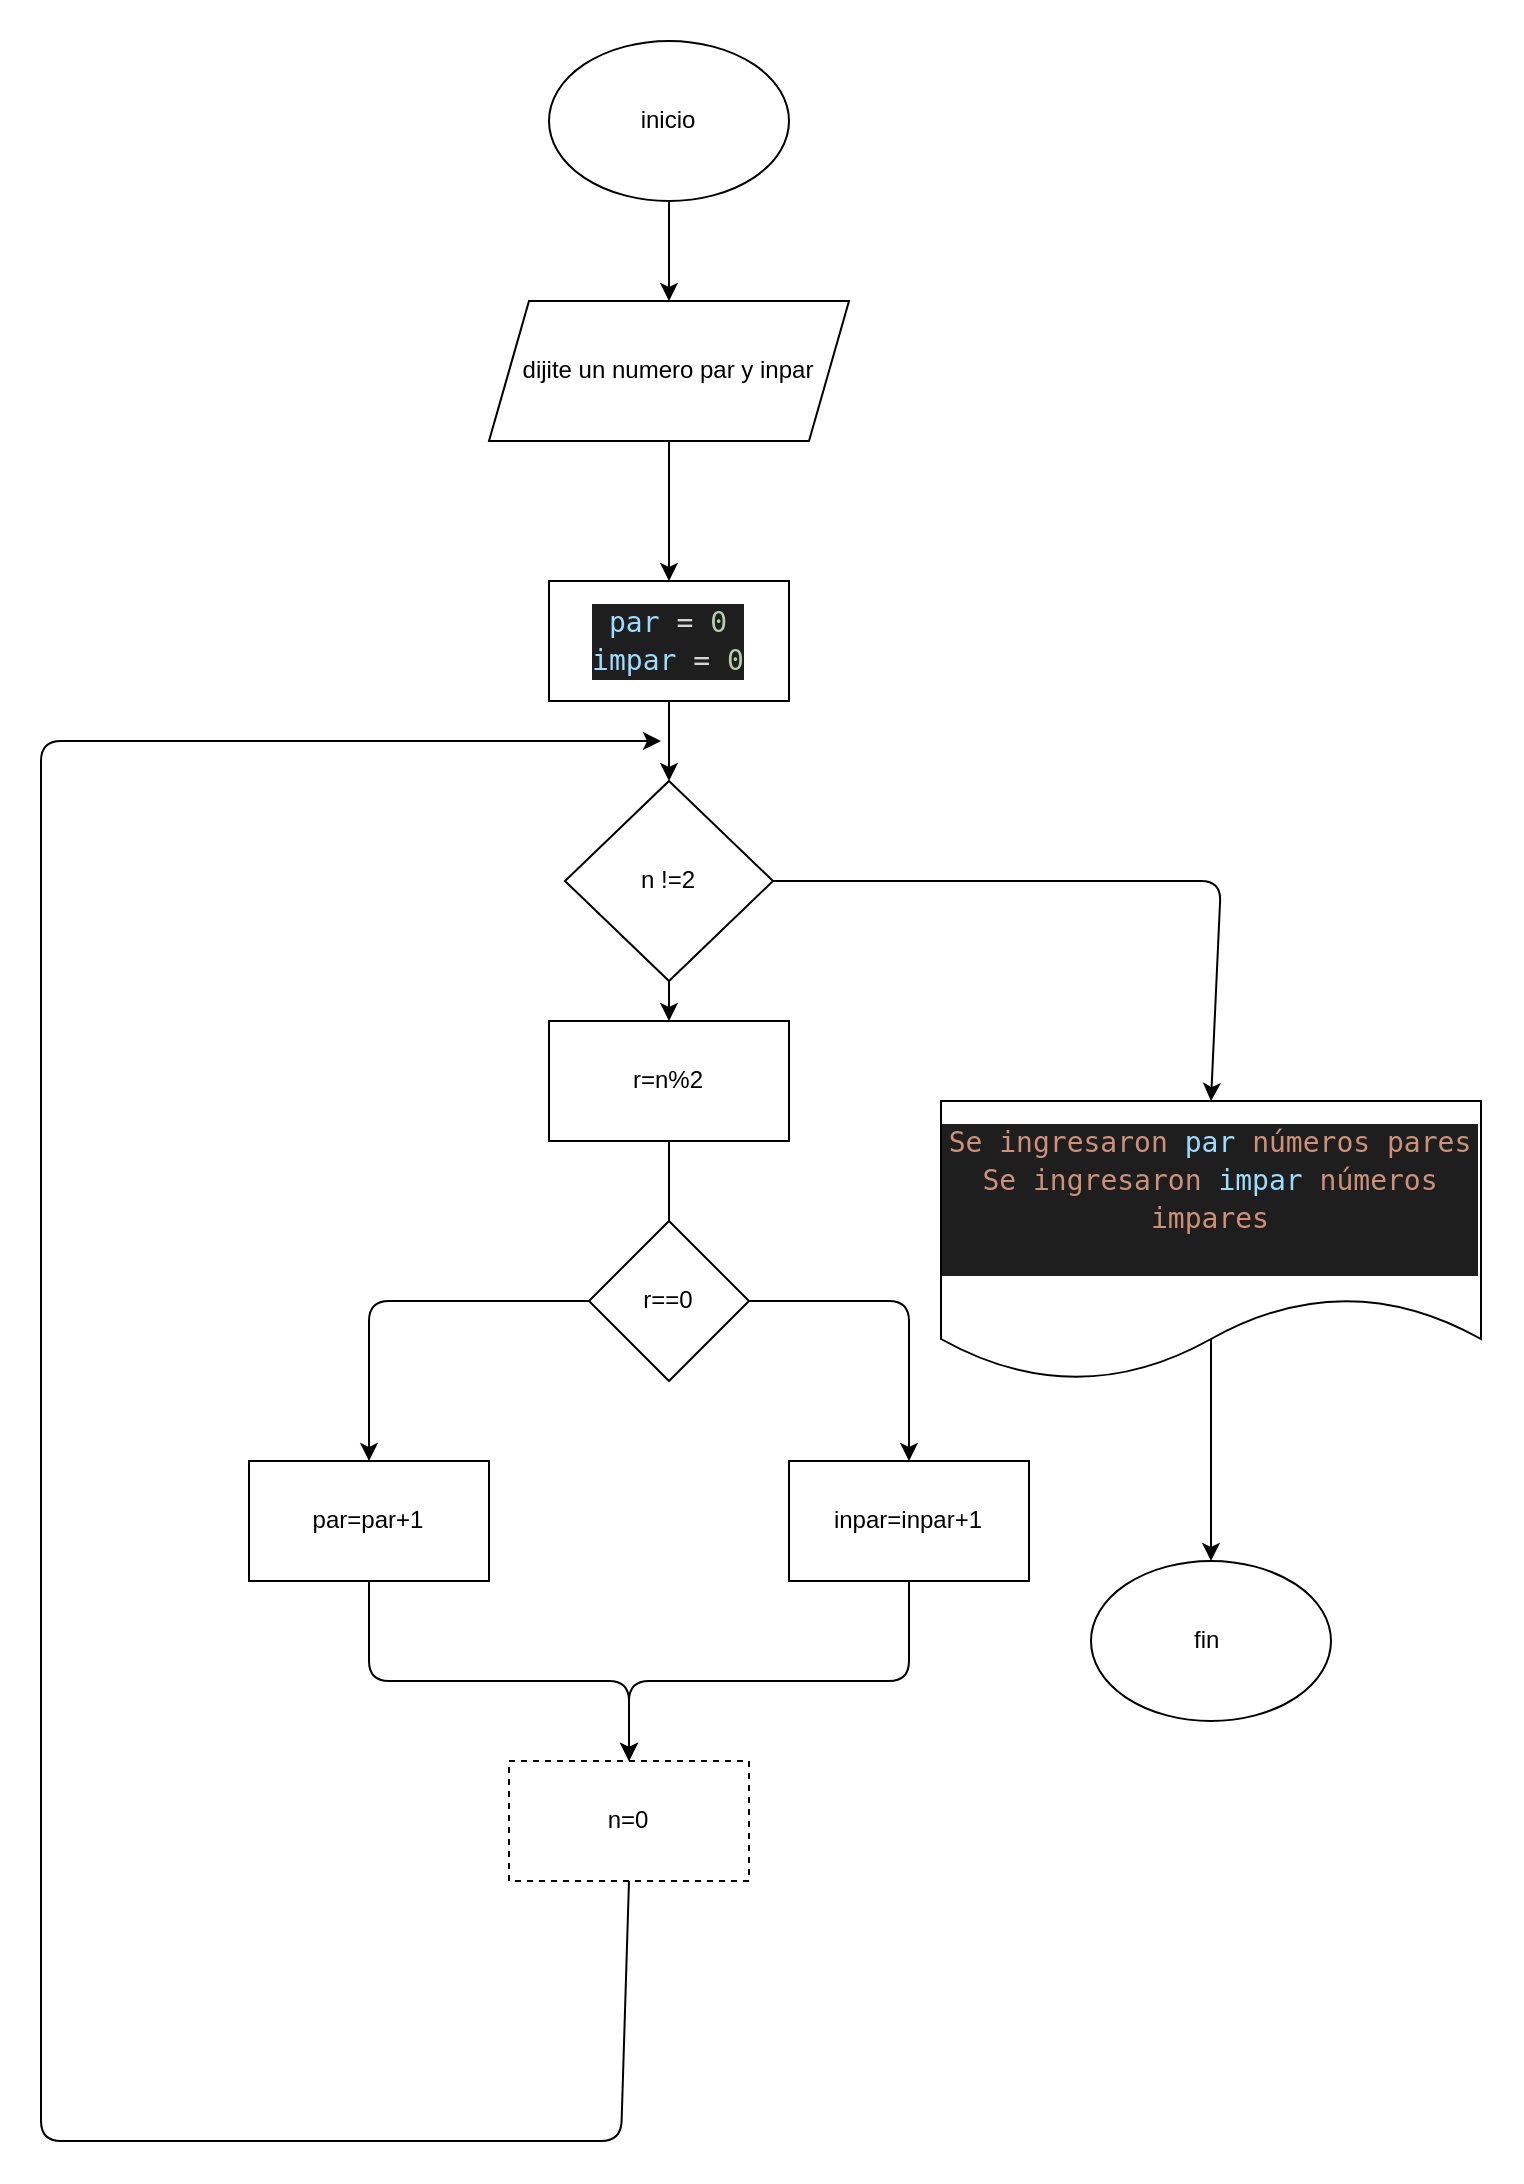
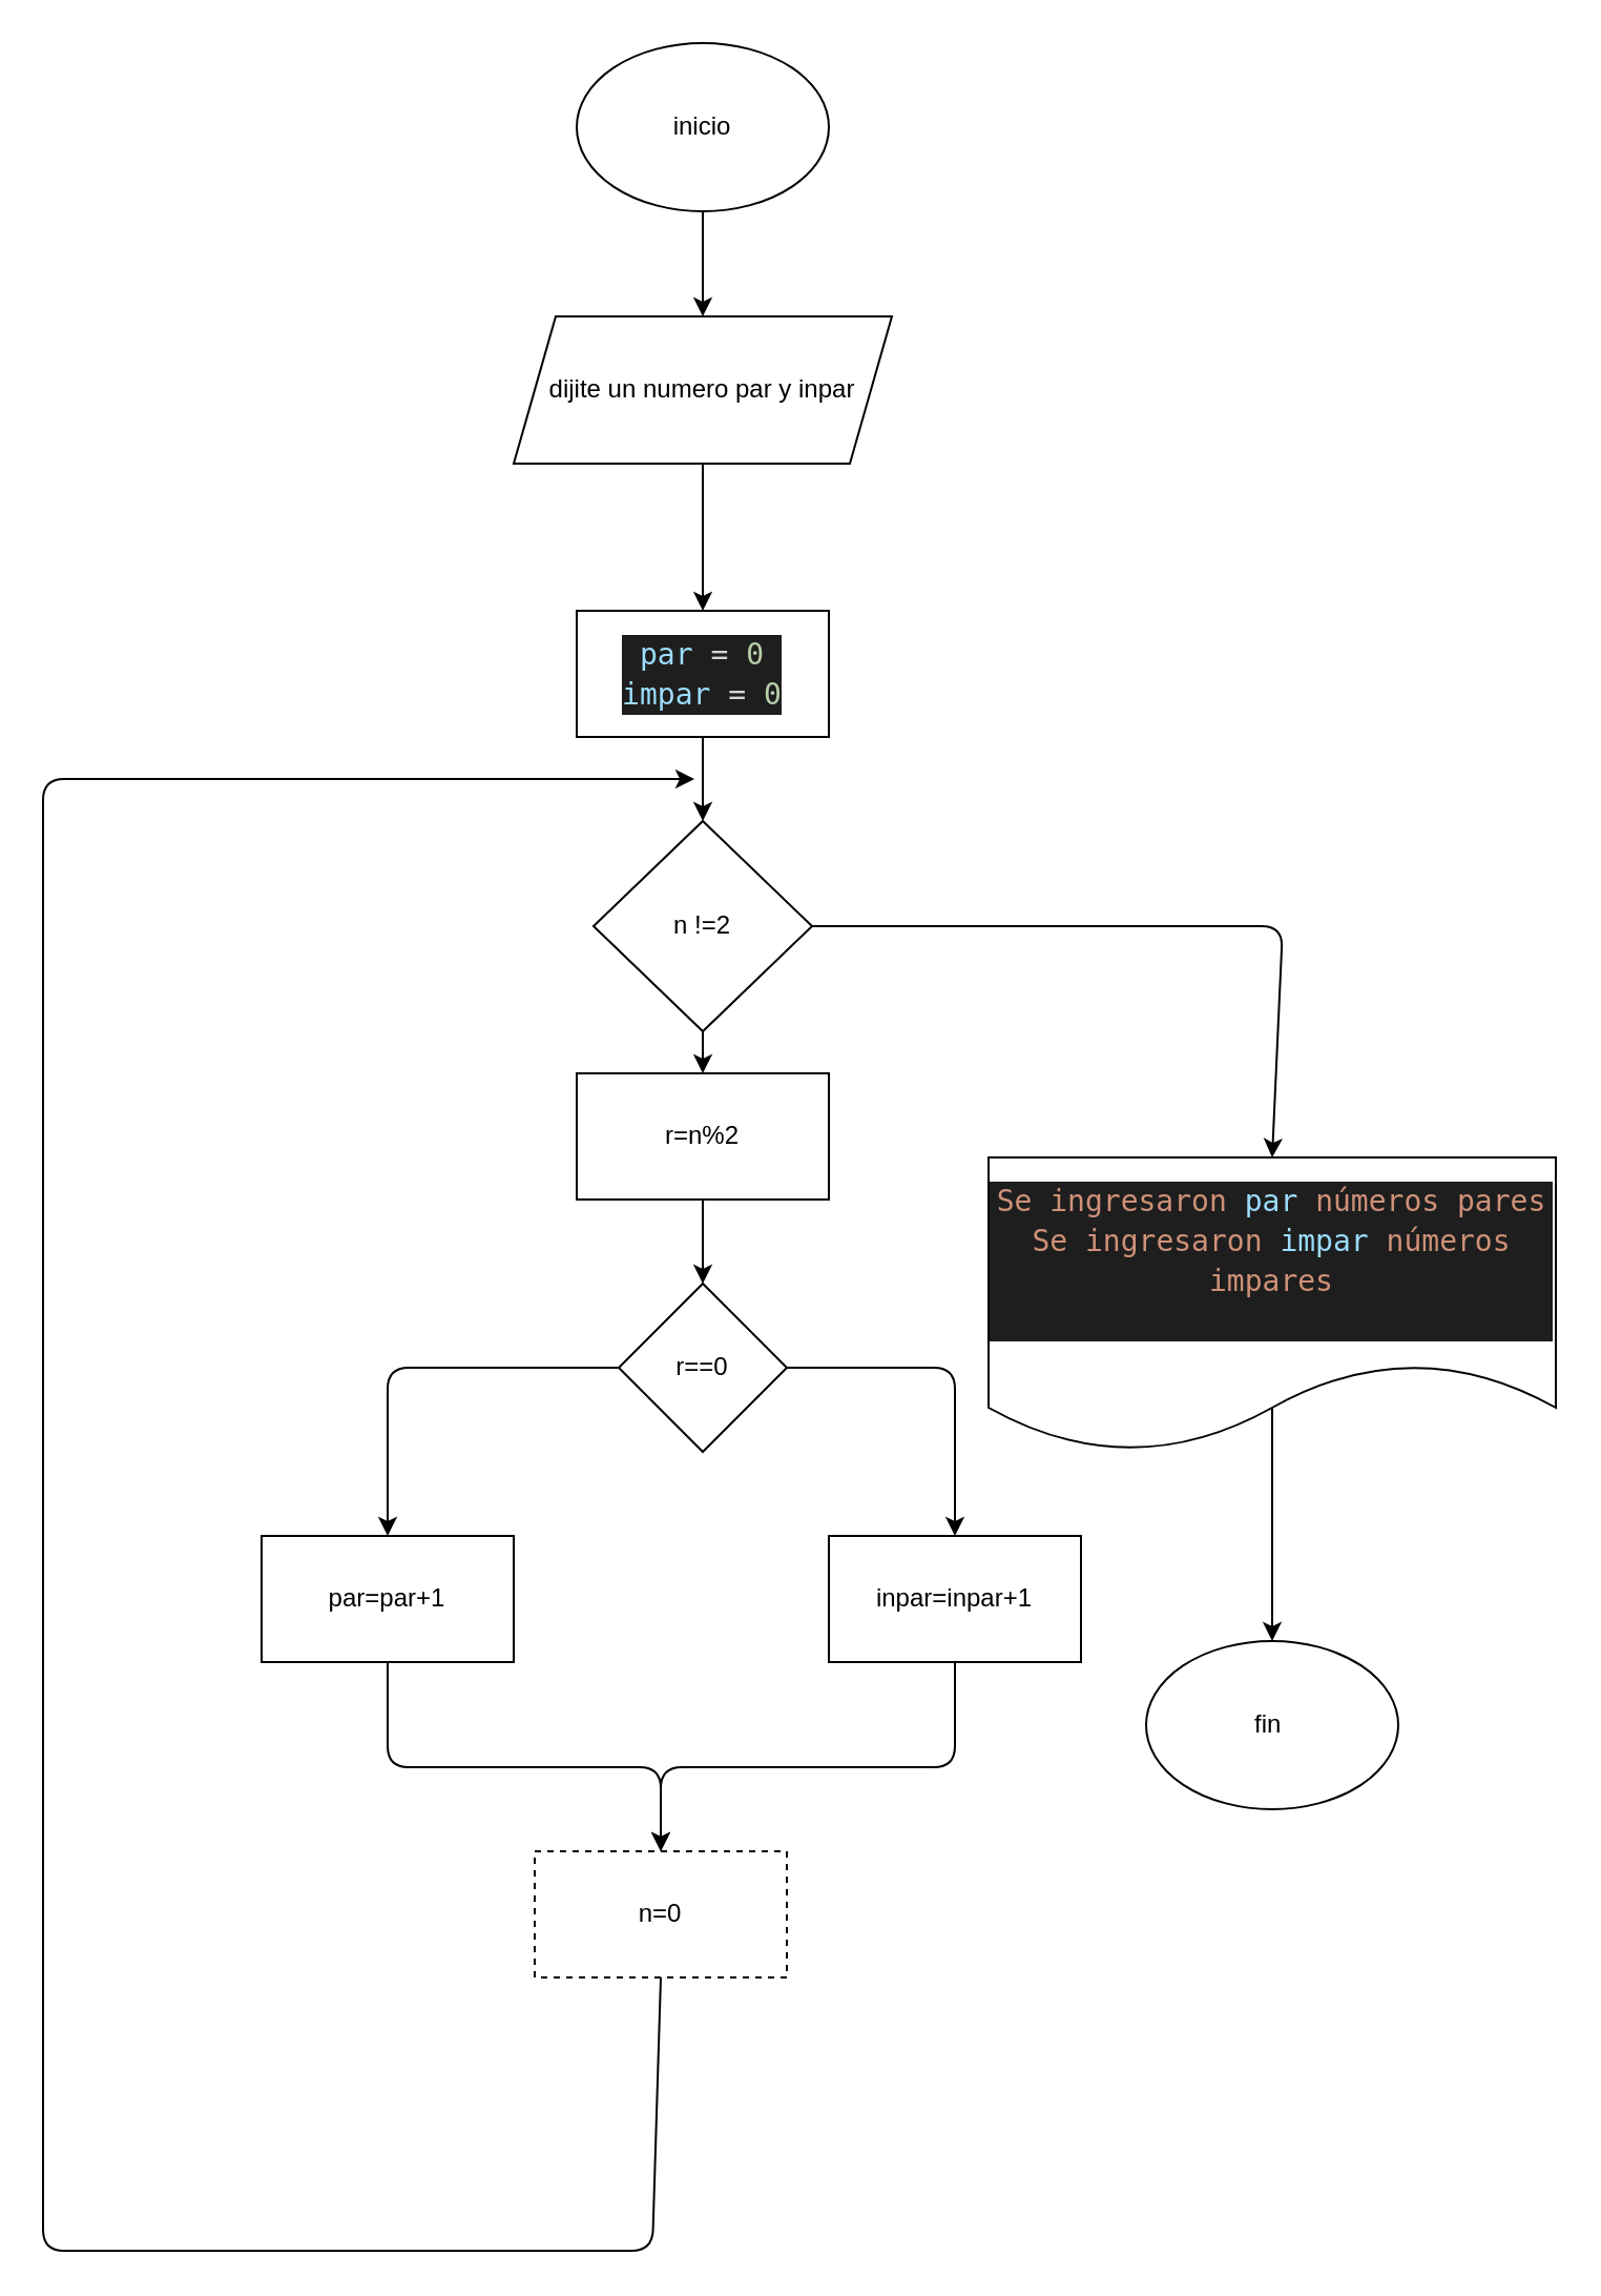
- <mxCell id="11" value="" style="edgeStyle=none;html=1;endArrow=none;" parent="1" source="12" target="15" edge="1"><mxGeometry relative="1" as="geometry" /></mxCell>
+ <mxCell id="11" value="" style="edgeStyle=none;html=1;" parent="1" source="12" target="15" edge="1"><mxGeometry relative="1" as="geometry" /></mxCell>
